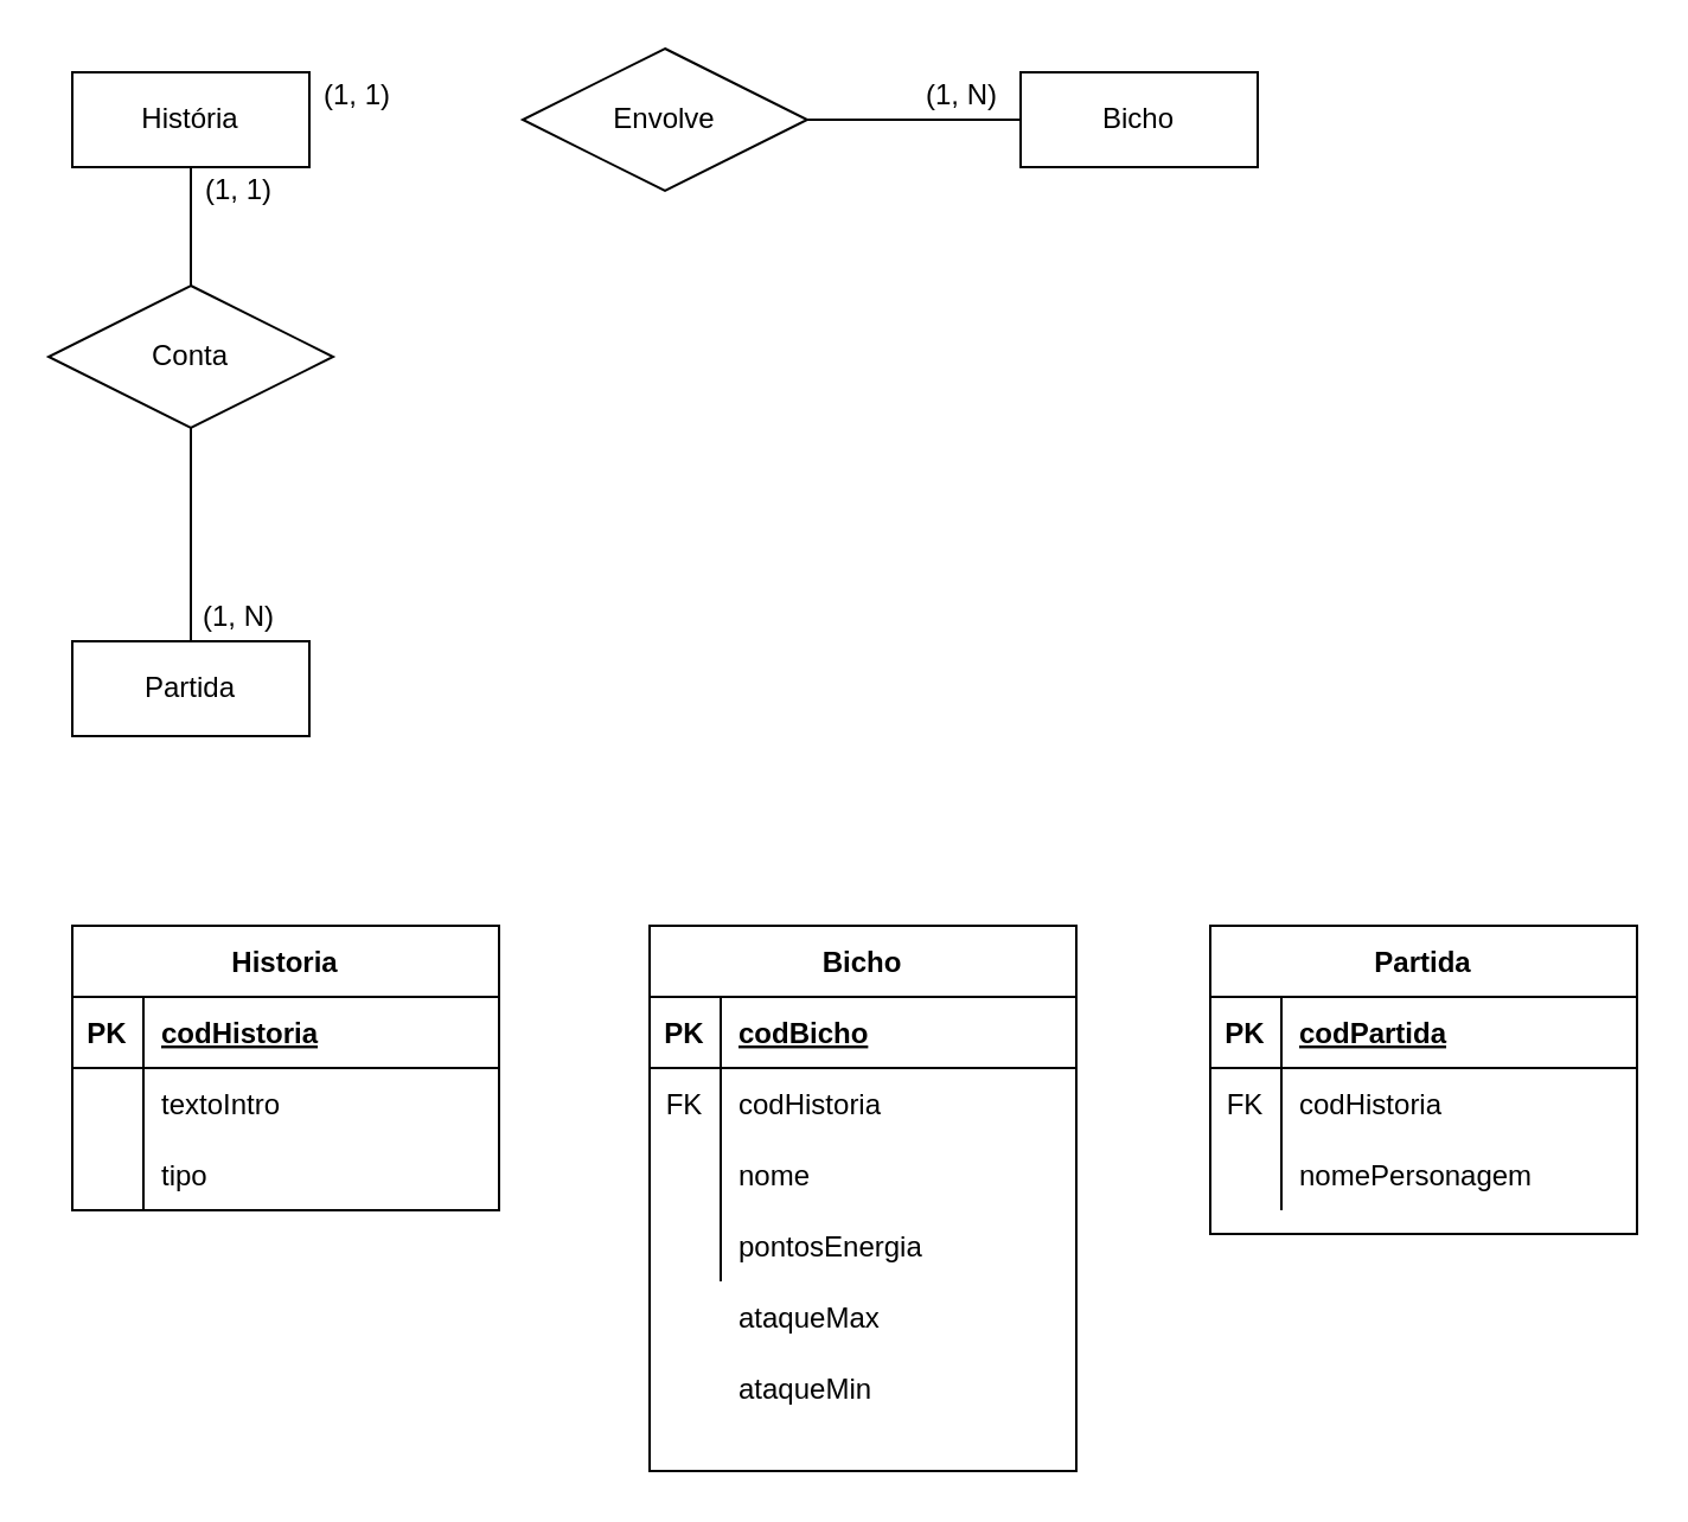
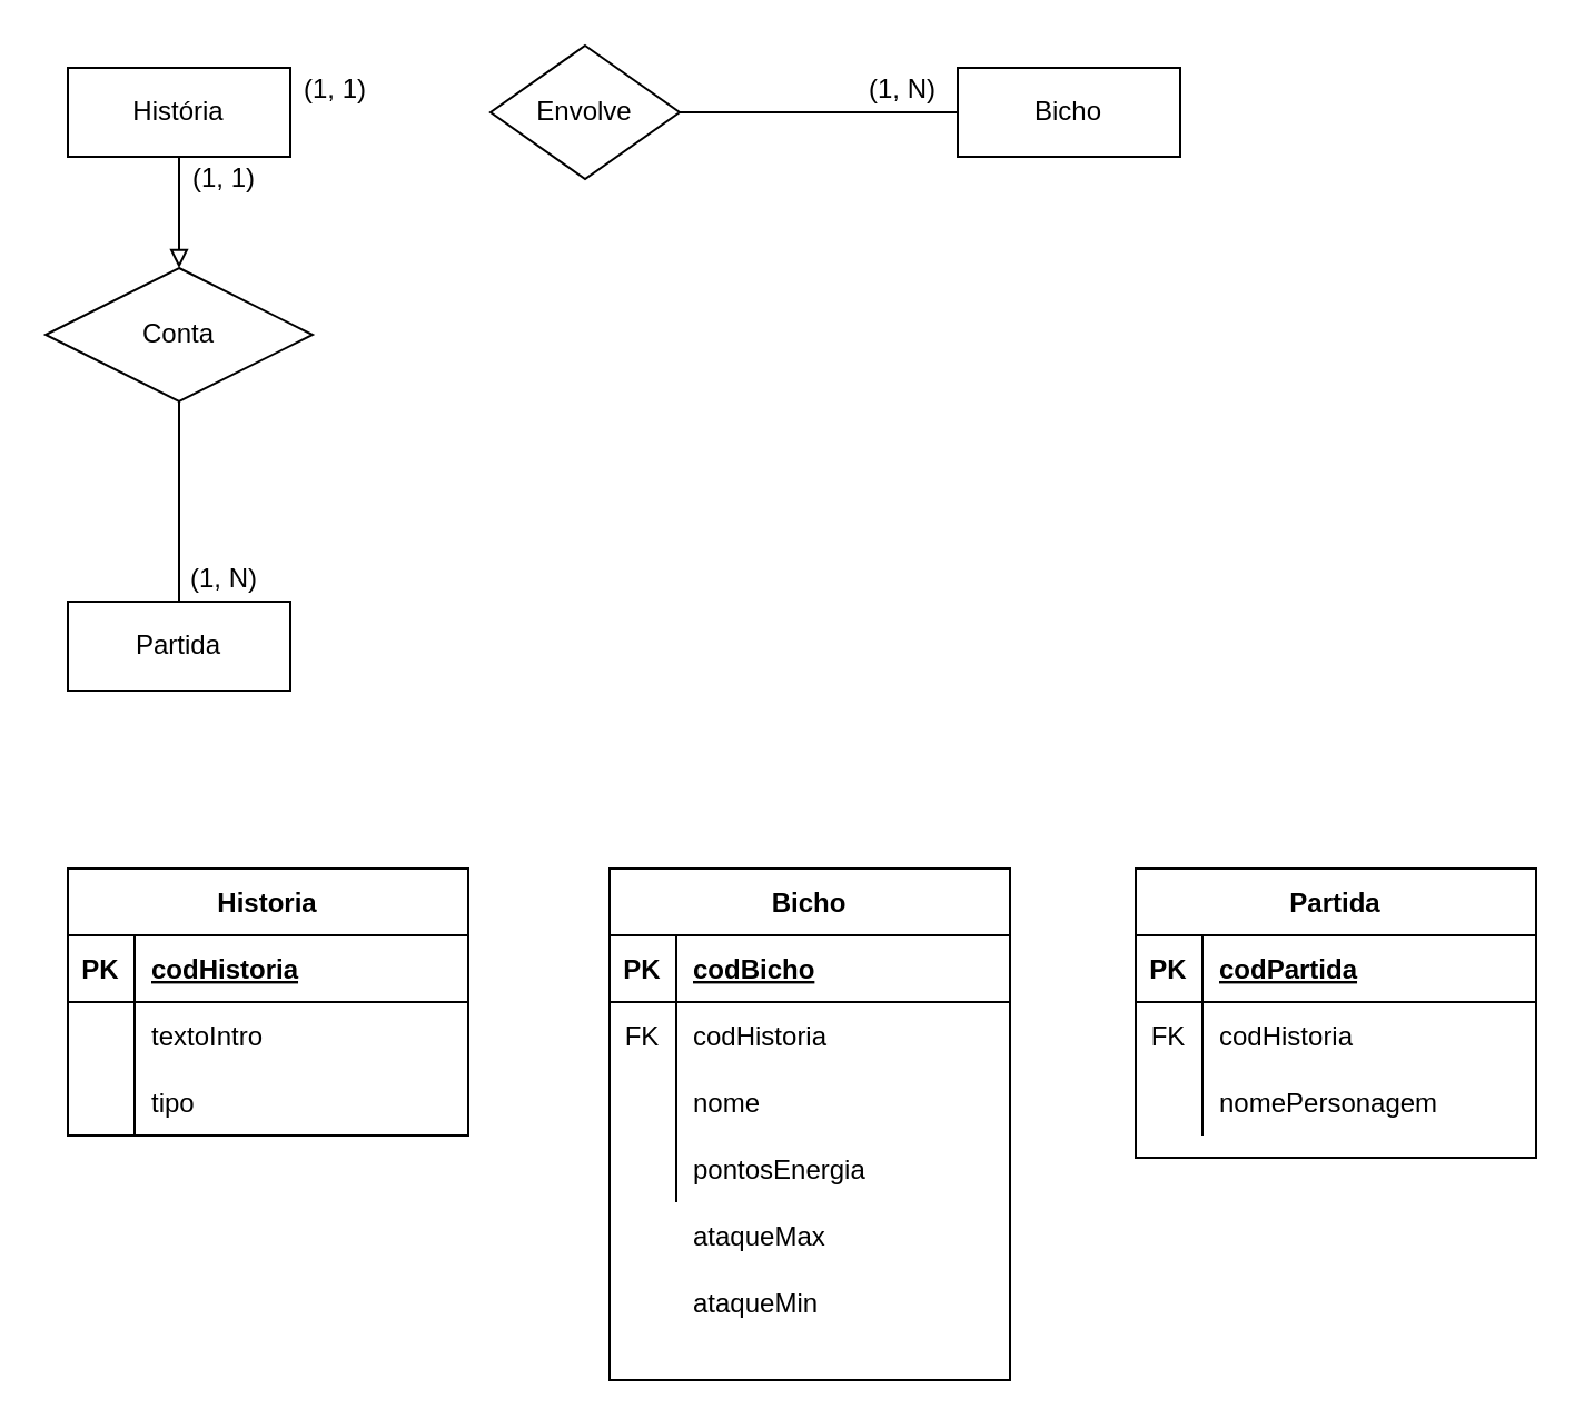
- <mxCell id="7" value="Envolve" style="shape=rhombus;perimeter=rhombusPerimeter;whiteSpace=wrap;html=1;align=center;" vertex="1" parent="1"><mxGeometry x="220" y="20" width="120" height="60" as="geometry" /></mxCell>
+ <mxCell id="7" value="Envolve" style="shape=rhombus;perimeter=rhombusPerimeter;whiteSpace=wrap;html=1;align=center;" vertex="1" parent="1"><mxGeometry x="220" y="20" width="85" height="60" as="geometry" /></mxCell>
- <mxCell id="2" style="edgeStyle=orthogonalEdgeStyle;rounded=0;orthogonalLoop=1;jettySize=auto;html=1;exitX=0.5;exitY=1;exitDx=0;exitDy=0;entryX=0.5;entryY=0;entryDx=0;entryDy=0;endArrow=none;endFill=0;" edge="1" parent="1" source="3" target="11"><mxGeometry relative="1" as="geometry" /></mxCell>
+ <mxCell id="2" style="edgeStyle=orthogonalEdgeStyle;rounded=0;orthogonalLoop=1;jettySize=auto;html=1;exitX=0.5;exitY=1;exitDx=0;exitDy=0;entryX=0.5;entryY=0;entryDx=0;entryDy=0;endArrow=block;endFill=0;" edge="1" parent="1" source="3" target="11"><mxGeometry relative="1" as="geometry" /></mxCell>
